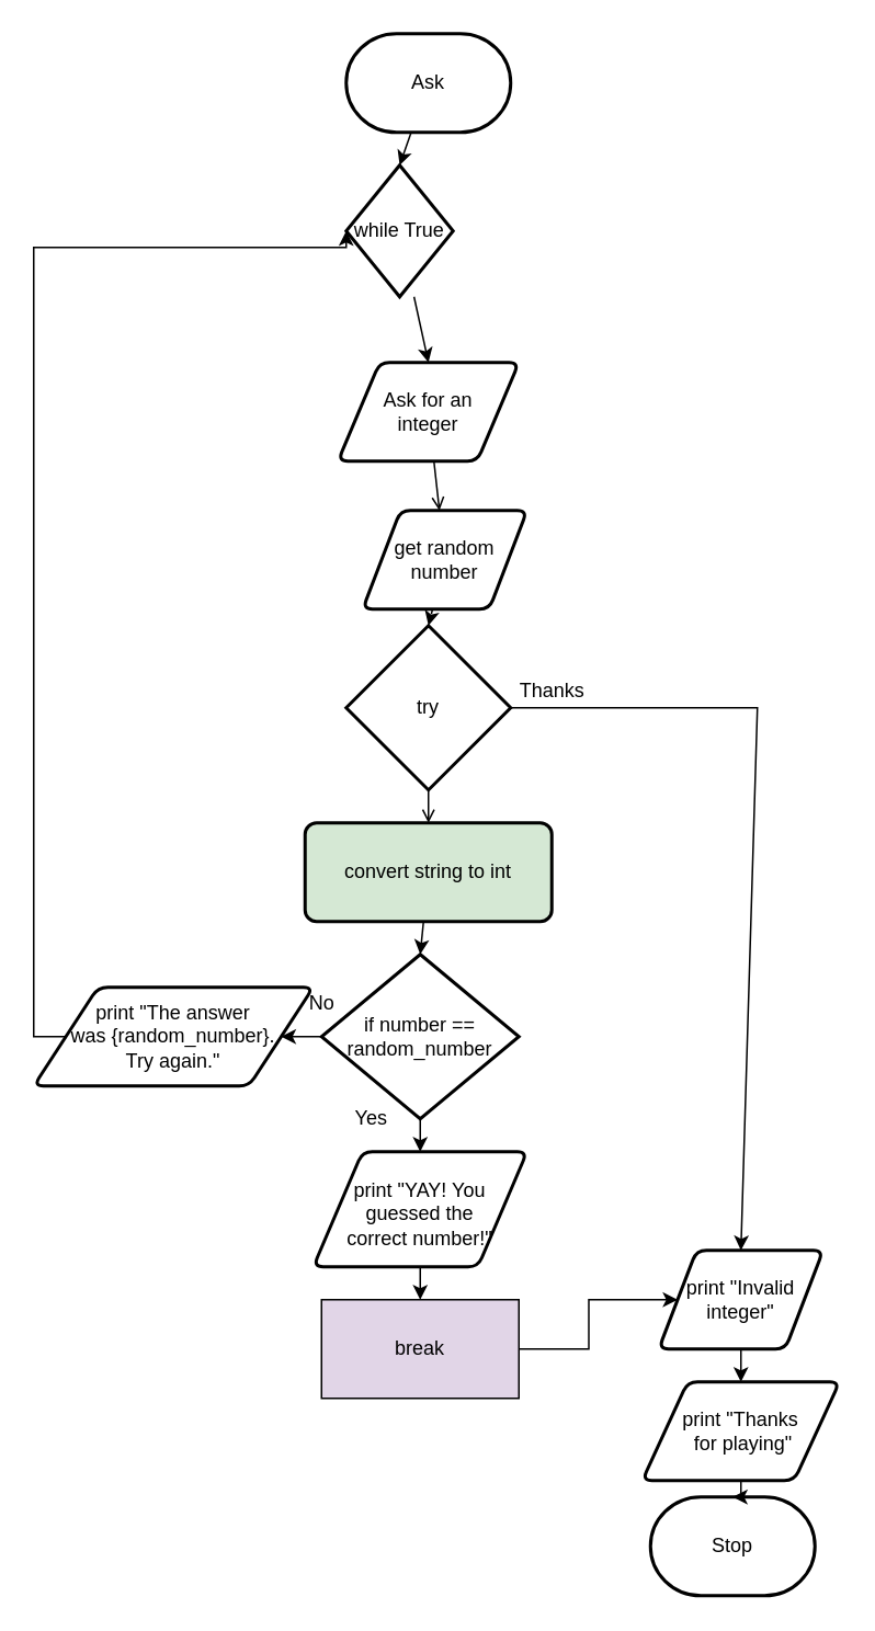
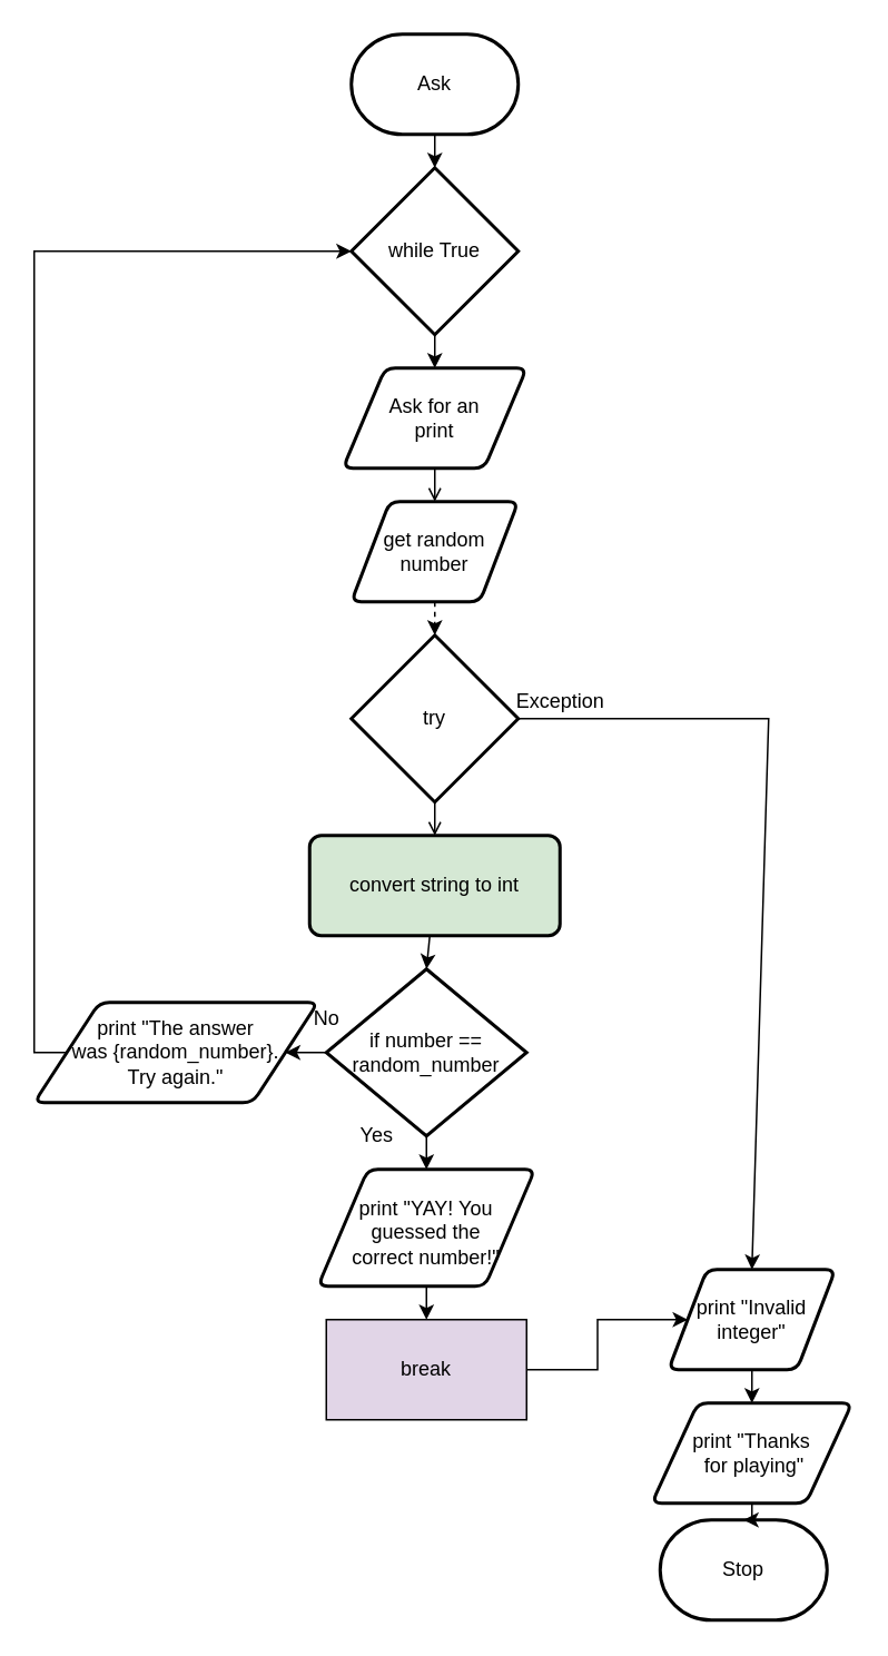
- <mxCell id="20" value="while True" style="strokeWidth=2;html=1;shape=mxgraph.flowchart.decision;whiteSpace=wrap;" parent="1" vertex="1"><mxGeometry x="210" y="100" width="65" height="80" as="geometry" /></mxCell>
+ <mxCell id="20" value="while True" style="strokeWidth=2;html=1;shape=mxgraph.flowchart.decision;whiteSpace=wrap;" parent="1" vertex="1"><mxGeometry x="210" y="100" width="100" height="100" as="geometry" /></mxCell>
- <mxCell id="6" value="Ask for an &lt;br&gt;integer" style="shape=parallelogram;html=1;strokeWidth=2;perimeter=parallelogramPerimeter;whiteSpace=wrap;rounded=1;arcSize=12;size=0.23;" parent="1" vertex="1"><mxGeometry x="205" y="220" width="110" height="60" as="geometry" /></mxCell>
+ <mxCell id="6" value="Ask for an &lt;br&gt;print" style="shape=parallelogram;html=1;strokeWidth=2;perimeter=parallelogramPerimeter;whiteSpace=wrap;rounded=1;arcSize=12;size=0.23;" parent="1" vertex="1"><mxGeometry x="205" y="220" width="110" height="60" as="geometry" /></mxCell>
- <mxCell id="18" value="get random number" style="shape=parallelogram;html=1;strokeWidth=2;perimeter=parallelogramPerimeter;whiteSpace=wrap;rounded=1;arcSize=12;size=0.23;" parent="1" vertex="1"><mxGeometry x="220" y="310" width="100" height="60" as="geometry" /></mxCell>
+ <mxCell id="18" value="get random number" style="shape=parallelogram;html=1;strokeWidth=2;perimeter=parallelogramPerimeter;whiteSpace=wrap;rounded=1;arcSize=12;size=0.23;" parent="1" vertex="1"><mxGeometry x="210" y="300" width="100" height="60" as="geometry" /></mxCell>
- <mxCell id="12" value="Thanks" style="text;html=1;align=center;verticalAlign=middle;resizable=0;points=[];autosize=1;strokeColor=none;fillColor=none;" parent="1" vertex="1"><mxGeometry x="300" y="410" width="70" height="20" as="geometry" /></mxCell>
+ <mxCell id="12" value="Exception" style="text;html=1;align=center;verticalAlign=middle;resizable=0;points=[];autosize=1;strokeColor=none;fillColor=none;" parent="1" vertex="1"><mxGeometry x="300" y="410" width="70" height="20" as="geometry" /></mxCell>
